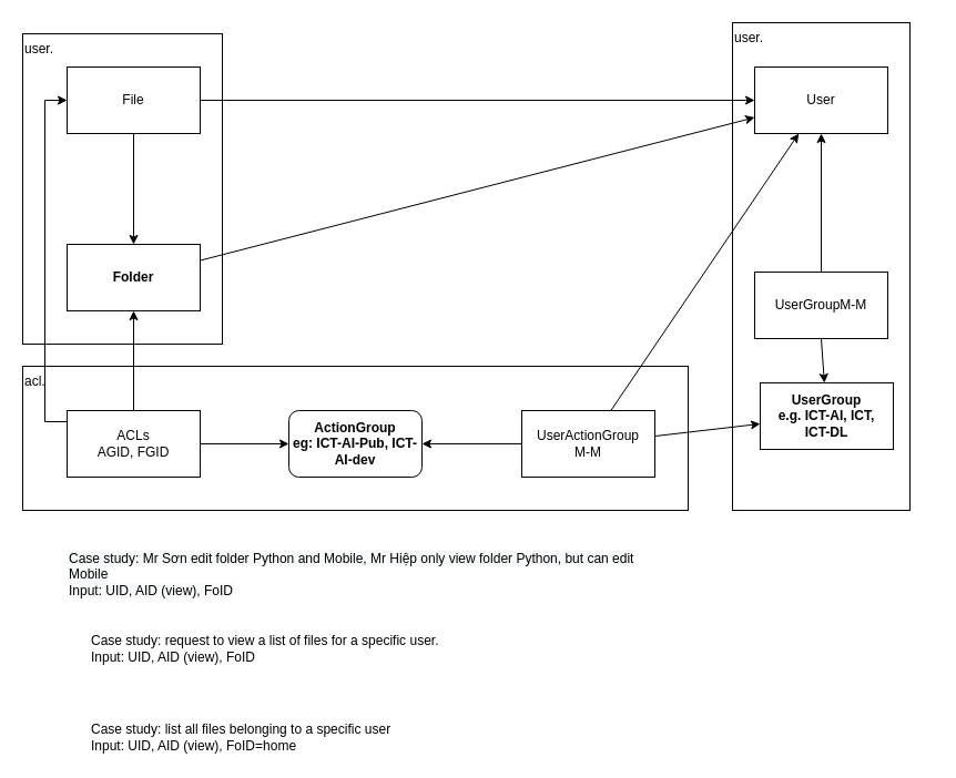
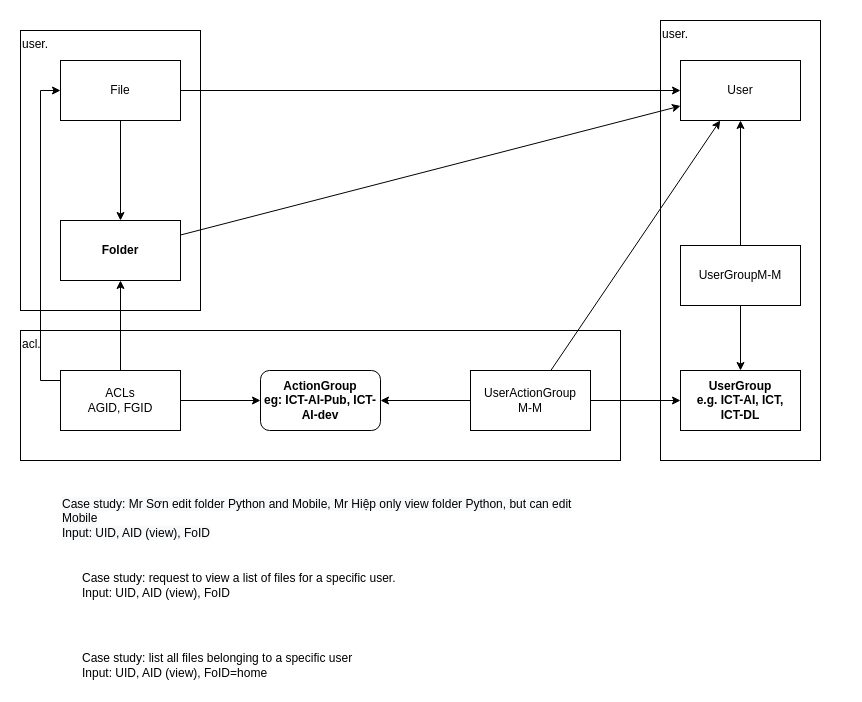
- <mxCell id="22" value="UserGroup&lt;br&gt;e.g. ICT-AI, ICT,&lt;br&gt;ICT-DL" style="rounded=0;whiteSpace=wrap;html=1;fontStyle=1" parent="1" vertex="1"><mxGeometry x="685" y="345" width="120" height="60" as="geometry" /></mxCell>
+ <mxCell id="22" value="UserGroup&lt;br&gt;e.g. ICT-AI, ICT,&lt;br&gt;ICT-DL" style="rounded=0;whiteSpace=wrap;html=1;fontStyle=1" parent="1" vertex="1"><mxGeometry x="680" y="370" width="120" height="60" as="geometry" /></mxCell>
